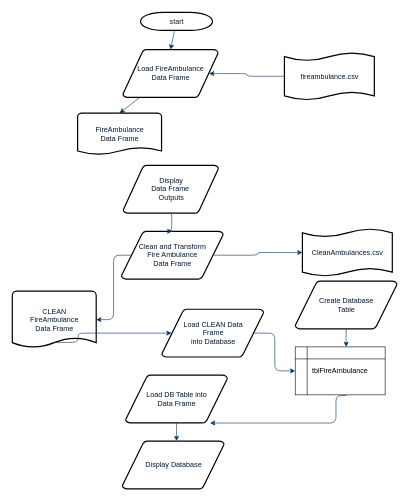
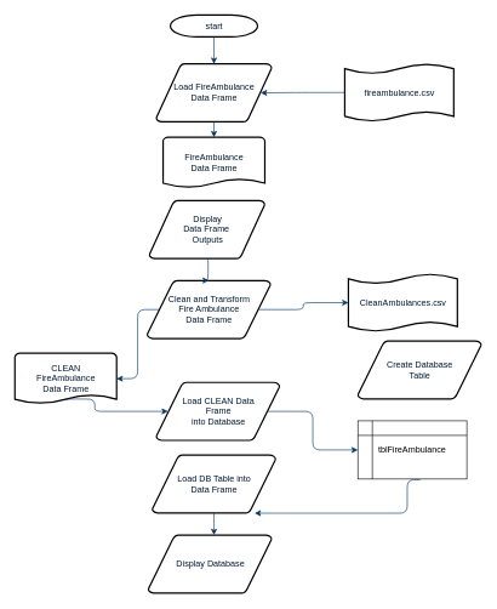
- <mxCell id="4" value="Load FireAmbulance&lt;br&gt;Data Frame" style="shape=mxgraph.flowchart.data;fillColor=#FFFFFF;strokeColor=#000000;strokeWidth=2;gradientColor=none;gradientDirection=north;fontColor=#001933;fontStyle=0;html=1;" parent="1" vertex="1"><mxGeometry x="204.5" y="82" width="159" height="80" as="geometry" /></mxCell>
+ <mxCell id="4" value="Load FireAmbulance&lt;br&gt;Data Frame" style="shape=mxgraph.flowchart.data;fillColor=#FFFFFF;strokeColor=#000000;strokeWidth=2;gradientColor=none;gradientDirection=north;fontColor=#001933;fontStyle=0;html=1;" parent="1" vertex="1"><mxGeometry x="214.5" y="87" width="159" height="80" as="geometry" /></mxCell>
- <mxCell id="8" value="FireAmbulance &lt;br&gt;Data Frame" style="shape=mxgraph.flowchart.document;fillColor=#FFFFFF;strokeColor=#000000;strokeWidth=2;gradientColor=none;gradientDirection=north;fontColor=#001933;fontStyle=0;html=1;" parent="1" vertex="1"><mxGeometry x="129" y="188" width="140" height="70" as="geometry" /></mxCell>
+ <mxCell id="8" value="FireAmbulance &lt;br&gt;Data Frame" style="shape=mxgraph.flowchart.document;fillColor=#FFFFFF;strokeColor=#000000;strokeWidth=2;gradientColor=none;gradientDirection=north;fontColor=#001933;fontStyle=0;html=1;" parent="1" vertex="1"><mxGeometry x="224" y="188" width="140" height="70" as="geometry" /></mxCell>
- <mxCell id="12" value="CleanAmbulances.csv" style="shape=mxgraph.flowchart.paper_tape;fillColor=#FFFFFF;strokeColor=#000000;strokeWidth=2;gradientColor=none;gradientDirection=north;fontColor=#001933;fontStyle=0;html=1;" vertex="1" parent="1"><mxGeometry x="504" y="380" width="150" height="81" as="geometry" /></mxCell>
+ <mxCell id="12" value="CleanAmbulances.csv" style="shape=mxgraph.flowchart.paper_tape;fillColor=#FFFFFF;strokeColor=#000000;strokeWidth=2;gradientColor=none;gradientDirection=north;fontColor=#001933;fontStyle=0;html=1;" vertex="1" parent="1"><mxGeometry x="479" y="375" width="150" height="81" as="geometry" /></mxCell>
- <mxCell id="18" value="CLEAN &lt;br&gt;FireAmbulance &lt;br&gt;Data Frame" style="shape=mxgraph.flowchart.document;fillColor=#FFFFFF;strokeColor=#000000;strokeWidth=2;gradientColor=none;gradientDirection=north;fontColor=#001933;fontStyle=0;html=1;" vertex="1" parent="1"><mxGeometry x="20" y="485" width="140" height="95" as="geometry" /></mxCell>
+ <mxCell id="18" value="CLEAN &lt;br&gt;FireAmbulance &lt;br&gt;Data Frame" style="shape=mxgraph.flowchart.document;fillColor=#FFFFFF;strokeColor=#000000;strokeWidth=2;gradientColor=none;gradientDirection=north;fontColor=#001933;fontStyle=0;html=1;" vertex="1" parent="1"><mxGeometry x="20" y="485" width="140" height="70" as="geometry" /></mxCell>
- <mxCell id="19" value="Load CLEAN Data &lt;br&gt;Frame&lt;br&gt;into Database" style="shape=mxgraph.flowchart.data;fillColor=#FFFFFF;strokeColor=#000000;strokeWidth=2;gradientColor=none;gradientDirection=north;fontColor=#001933;fontStyle=0;html=1;" vertex="1" parent="1"><mxGeometry x="269.5" y="515" width="170" height="80" as="geometry" /></mxCell>
+ <mxCell id="19" value="Load CLEAN Data &lt;br&gt;Frame&lt;br&gt;into Database" style="shape=mxgraph.flowchart.data;fillColor=#FFFFFF;strokeColor=#000000;strokeWidth=2;gradientColor=none;gradientDirection=north;fontColor=#001933;fontStyle=0;html=1;" vertex="1" parent="1"><mxGeometry x="214.5" y="525" width="170" height="80" as="geometry" /></mxCell>
- <mxCell id="15" value="" style="edgeStyle=elbowEdgeStyle;elbow=horizontal;fontColor=#001933;fontStyle=1;strokeColor=#003366;strokeWidth=1;html=1;exitX=0.5;exitY=1;exitDx=0;exitDy=0;exitPerimeter=0;" edge="1" parent="1" source="13" target="14"><mxGeometry x="2" y="-153" width="100" height="100" as="geometry"><mxPoint x="346" y="528" as="sourcePoint" /><mxPoint x="486" y="519" as="targetPoint" /></mxGeometry></mxCell>
